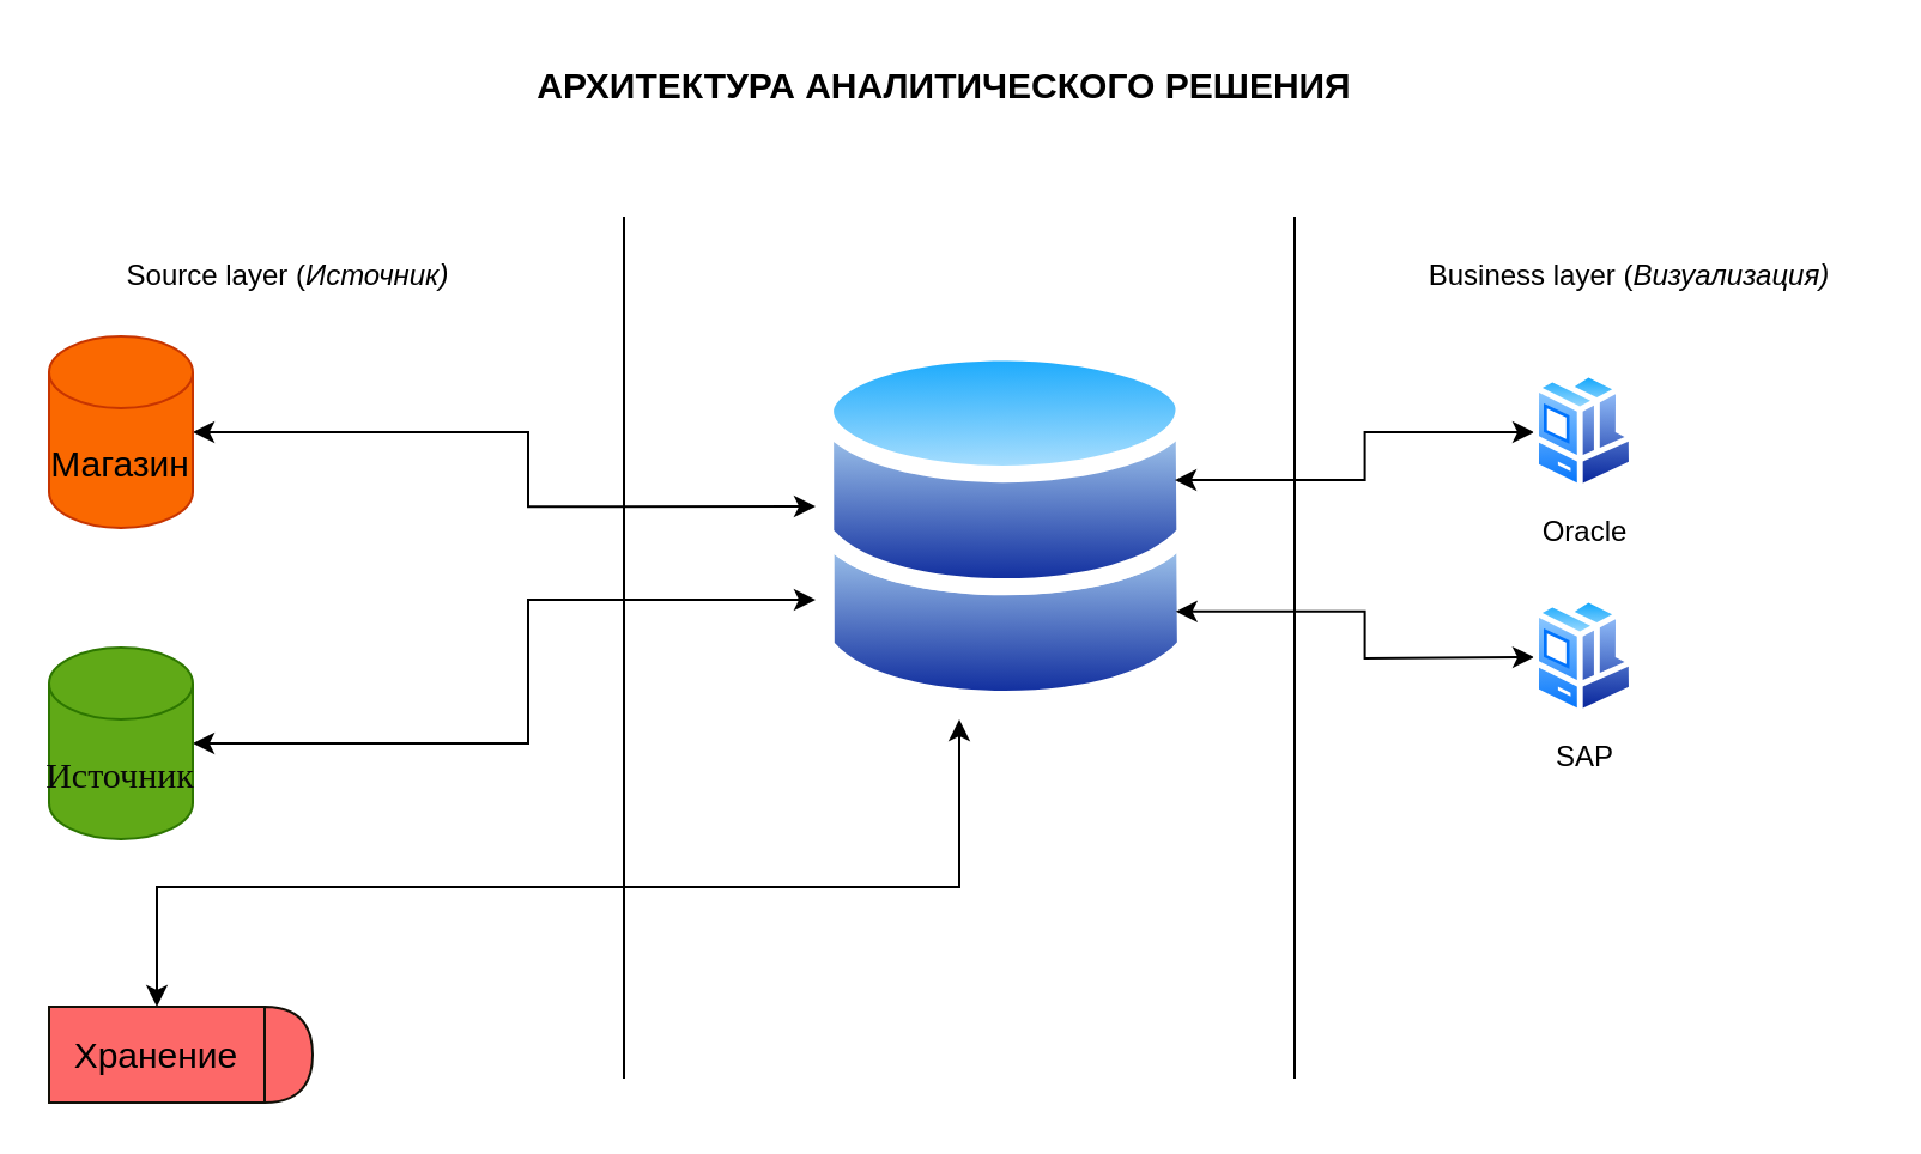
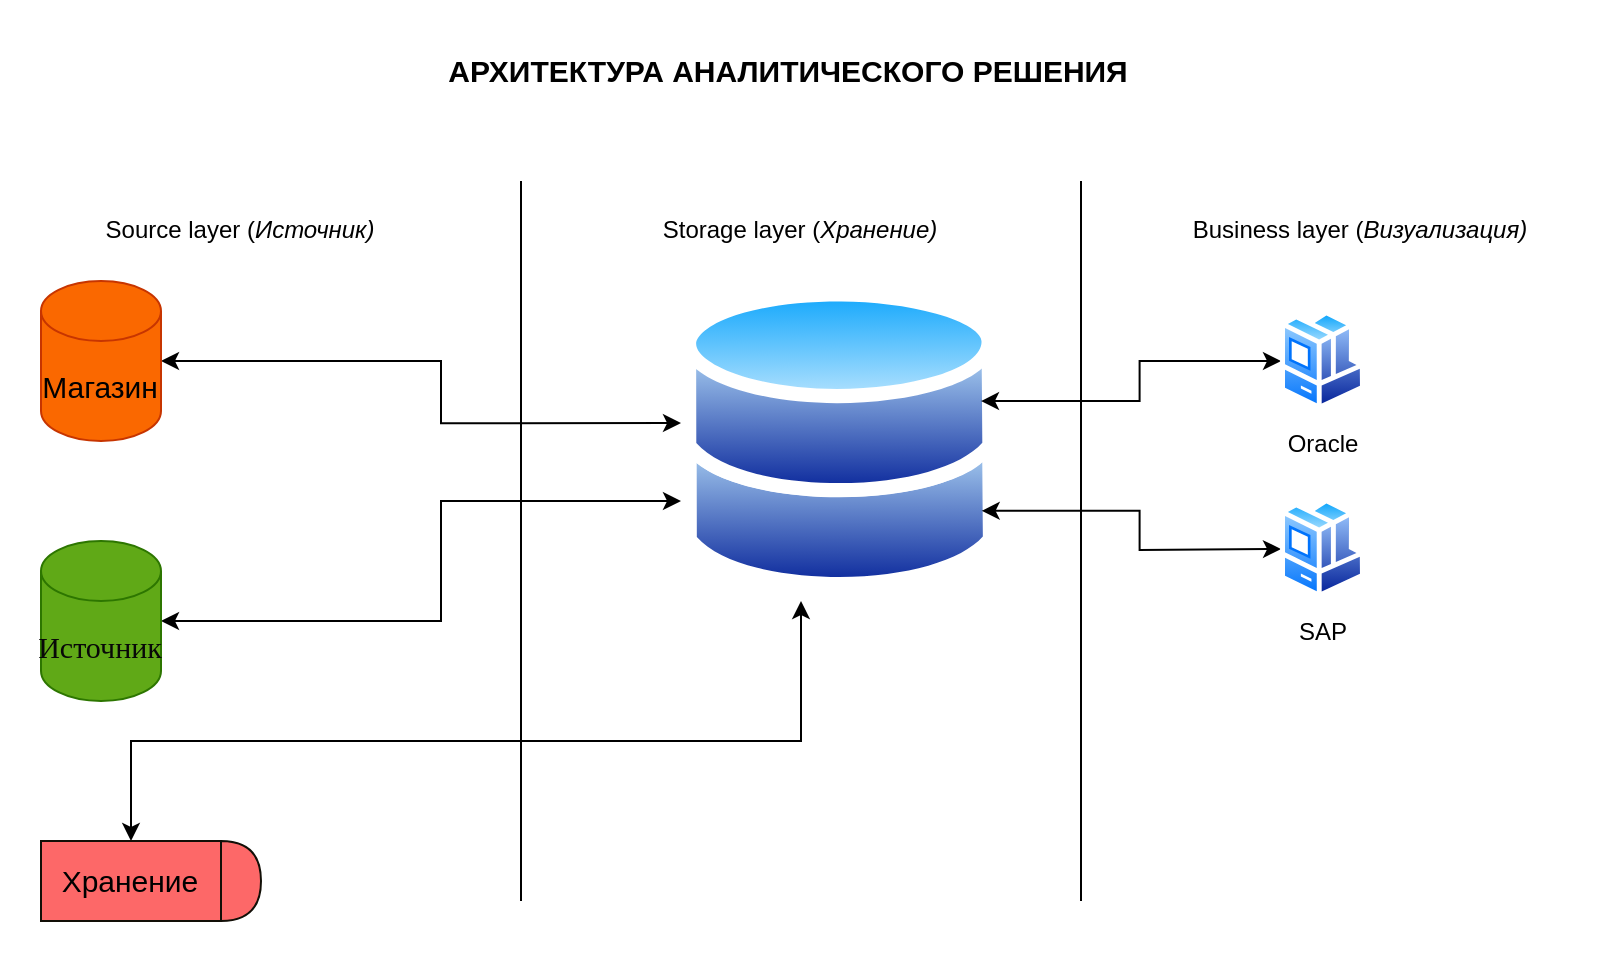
+ <mxCell id="6" value="Storage layer (&lt;i&gt;Хранение)&lt;/i&gt;" style="text;html=1;strokeColor=none;fillColor=none;align=center;verticalAlign=middle;whiteSpace=wrap;rounded=0;aspect=fixed;" parent="1" vertex="1"><mxGeometry x="300" y="100" width="200" height="30" as="geometry" /></mxCell>
